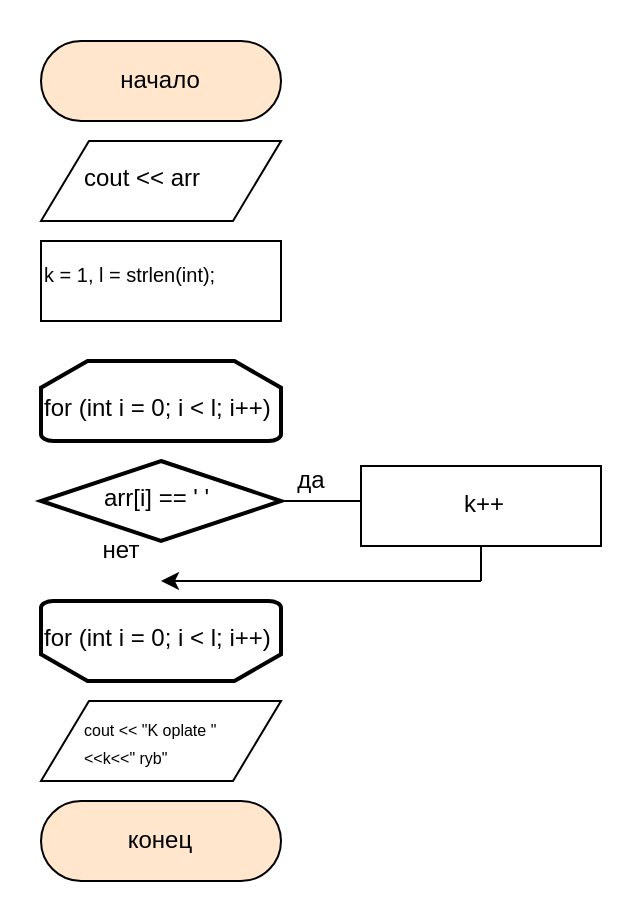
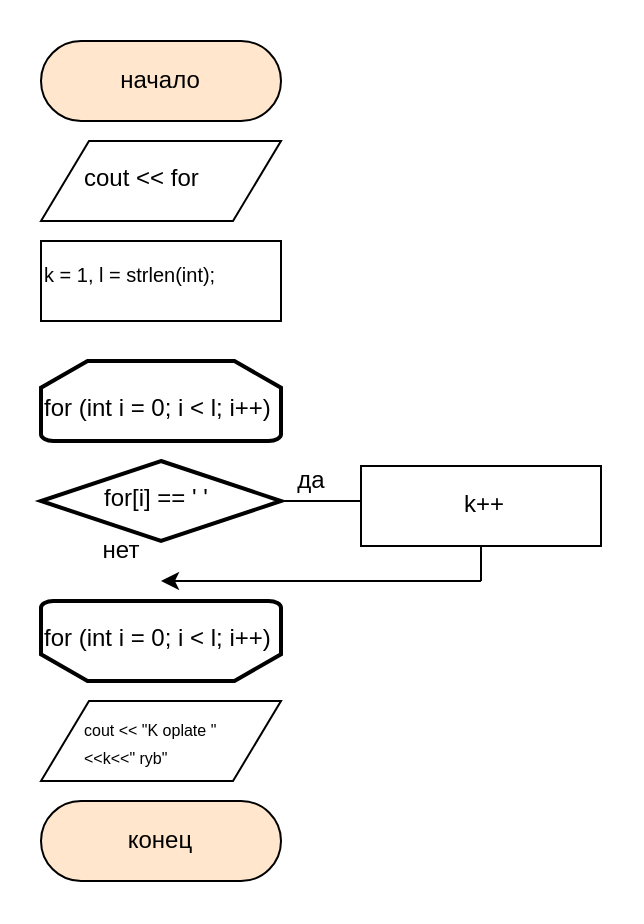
- <mxCell id="11" value="cout &lt;&lt; arr" style="text;html=1;" vertex="1" parent="1"><mxGeometry x="40" y="75" width="80" height="30" as="geometry" /></mxCell>
+ <mxCell id="11" value="cout &lt;&lt; for" style="text;html=1;" vertex="1" parent="1"><mxGeometry x="40" y="75" width="80" height="30" as="geometry" /></mxCell>
- <mxCell id="14" value="arr[i] == ' '" style="text;html=1;" vertex="1" parent="1"><mxGeometry x="50" y="235" width="80" height="35" as="geometry" /></mxCell>
+ <mxCell id="14" value="for[i] == ' '" style="text;html=1;" vertex="1" parent="1"><mxGeometry x="50" y="235" width="80" height="35" as="geometry" /></mxCell>
